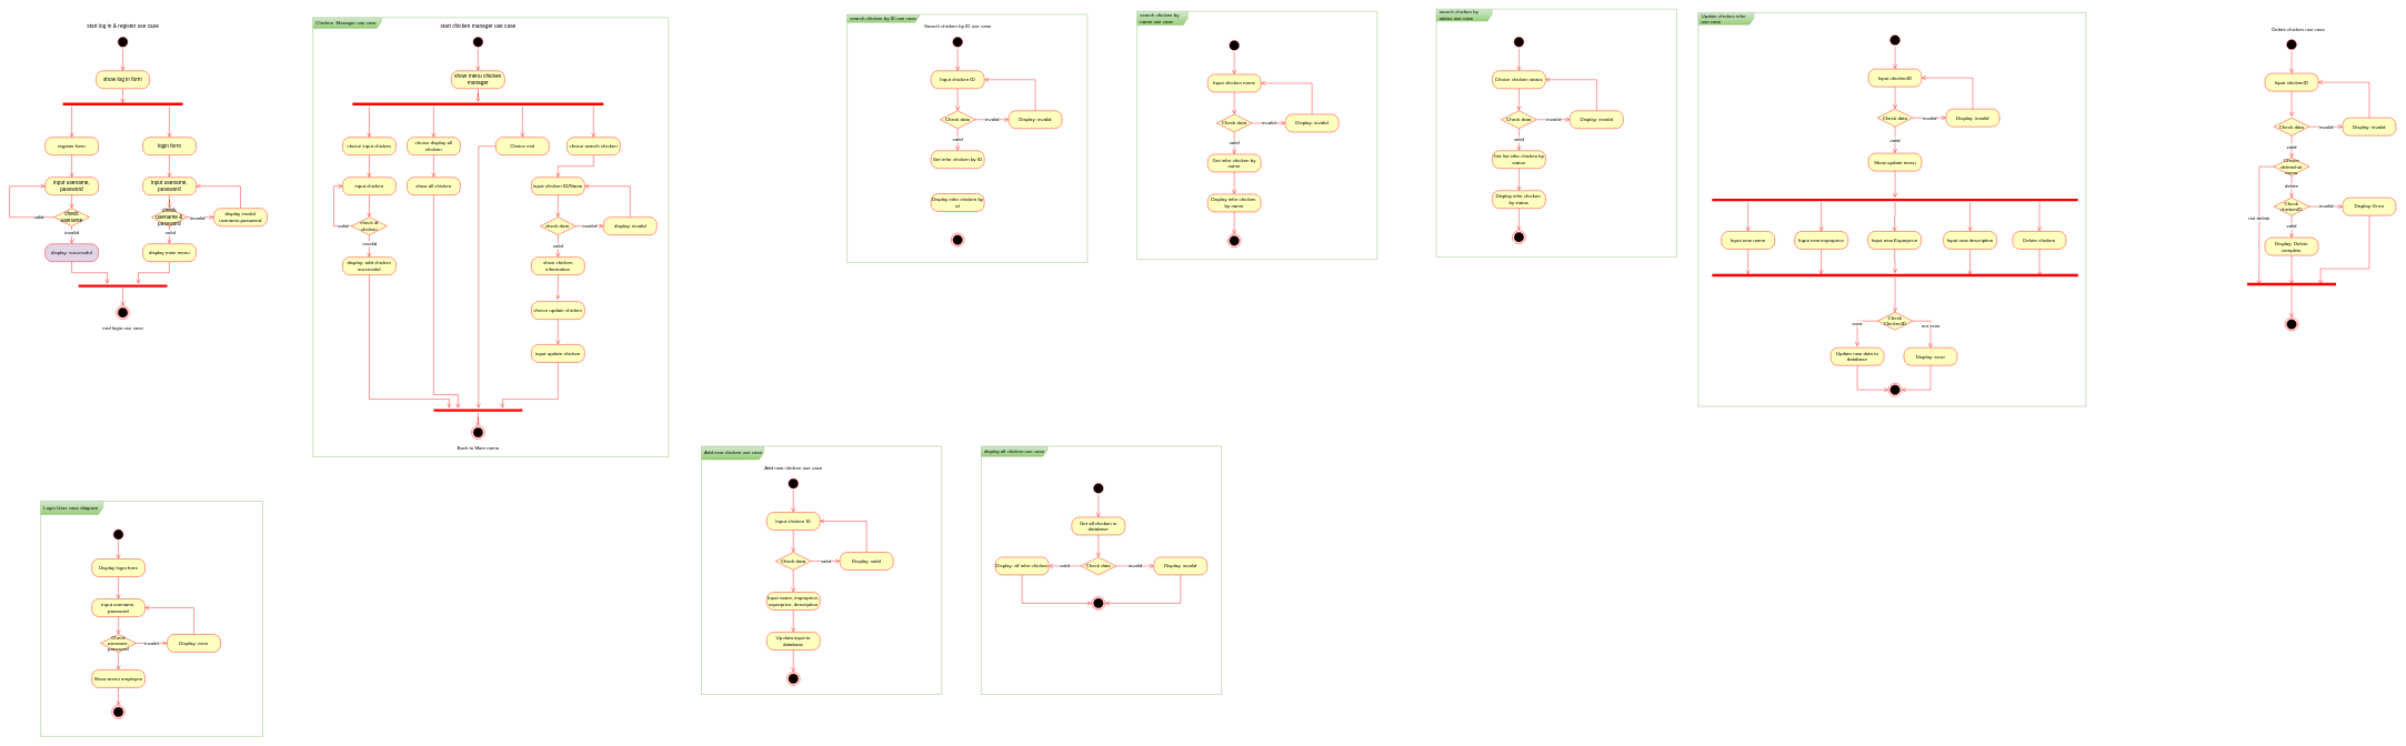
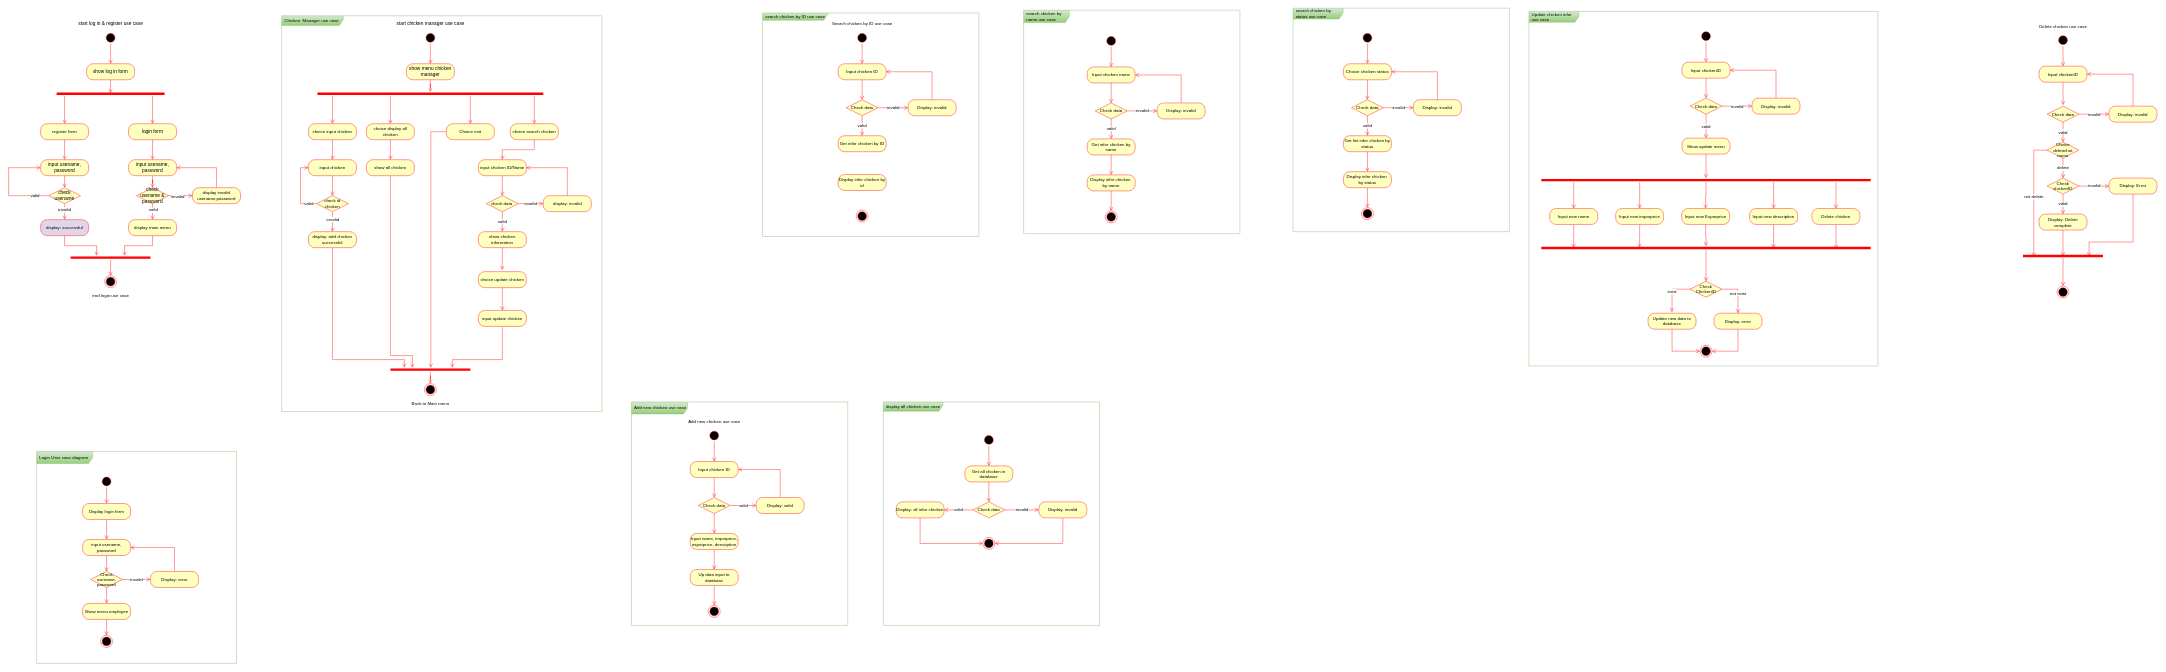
- <mxCell id="156" value="Delete chicken use case" style="text;html=1;align=center;verticalAlign=middle;resizable=0;points=[];autosize=1;strokeColor=none;fillColor=none;fontSize=11;fontFamily=Helvetica;fontColor=default;" parent="1" vertex="1"><mxGeometry x="5109" y="55" width="130" height="20" as="geometry" /></mxCell>
+ <mxCell id="156" value="Delete chicken use case" style="text;html=1;align=center;verticalAlign=middle;resizable=0;points=[];autosize=1;strokeColor=none;fillColor=none;fontSize=11;fontFamily=Helvetica;fontColor=default;" parent="1" vertex="1"><mxGeometry x="5094" y="55" width="130" height="20" as="geometry" /></mxCell>
